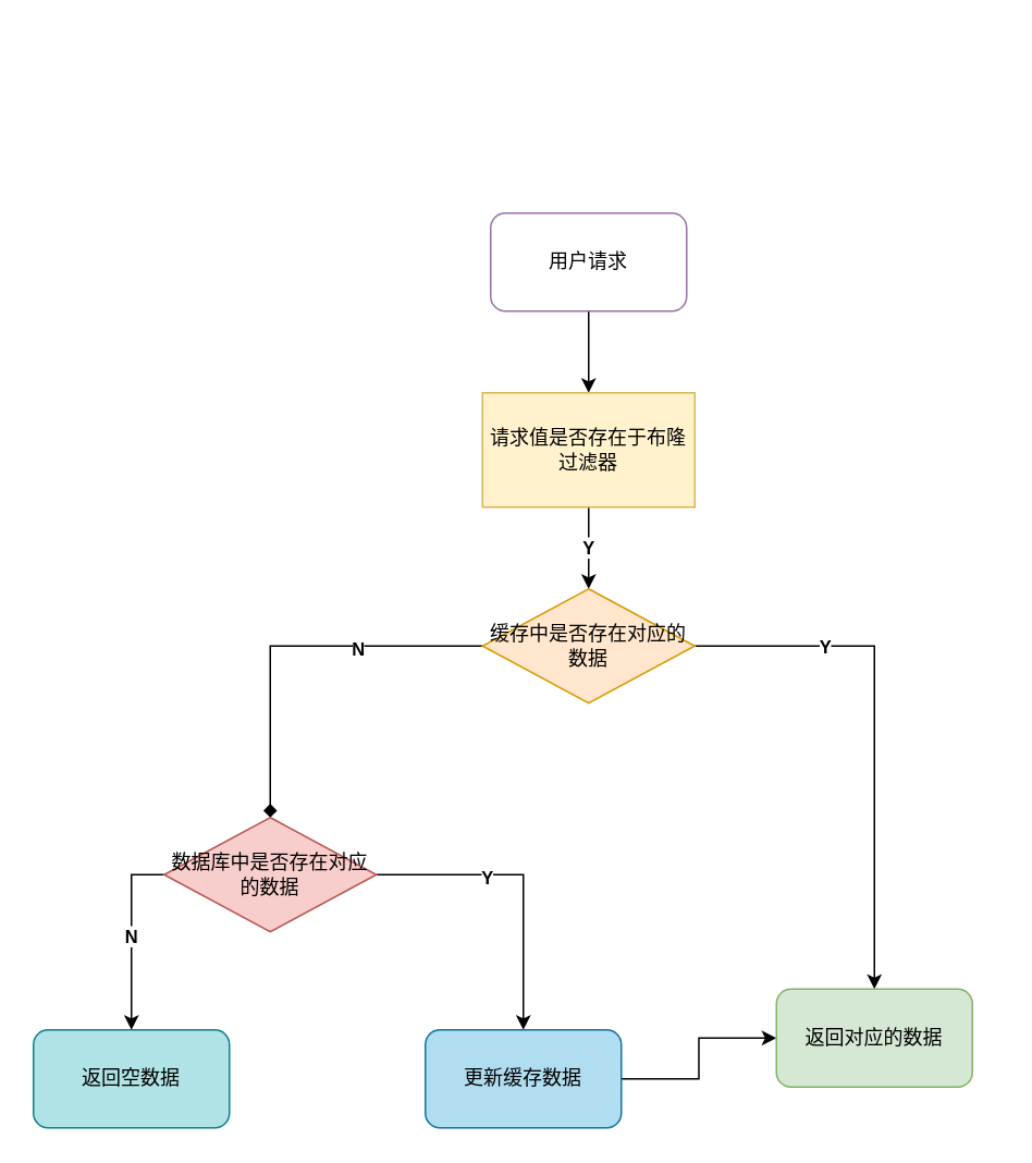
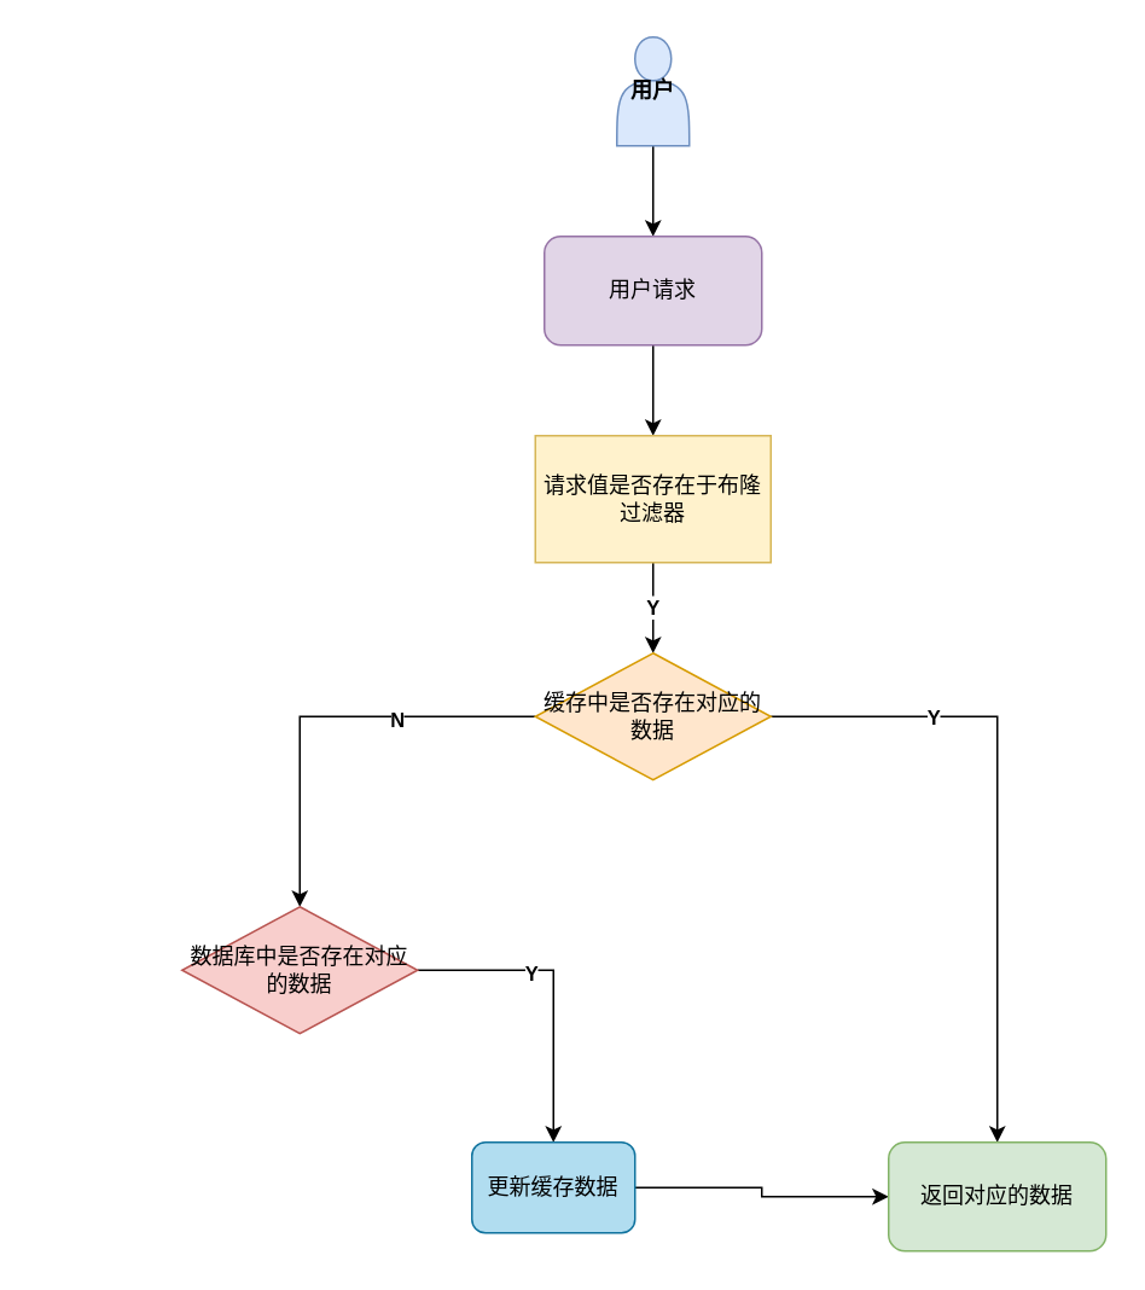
+ <mxCell id="3" value="&lt;b&gt;用户&lt;/b&gt;" style="shape=actor;whiteSpace=wrap;html=1;fillColor=#dae8fc;strokeColor=#6c8ebf;" vertex="1" parent="1"><mxGeometry x="340" y="20" width="40" height="60" as="geometry" /></mxCell>
+ <mxCell id="2" style="edgeStyle=orthogonalEdgeStyle;rounded=0;orthogonalLoop=1;jettySize=auto;html=1;exitX=0.5;exitY=1;exitDx=0;exitDy=0;entryX=0.5;entryY=0;entryDx=0;entryDy=0;" edge="1" parent="1" source="3" target="5"><mxGeometry relative="1" as="geometry" /></mxCell>
- <mxCell id="5" value="用户请求" style="rounded=1;whiteSpace=wrap;html=1;fillColor=#ffffff;strokeColor=#9673a6;" vertex="1" parent="1"><mxGeometry x="300" y="130" width="120" height="60" as="geometry" /></mxCell>
+ <mxCell id="5" value="用户请求" style="rounded=1;whiteSpace=wrap;html=1;fillColor=#e1d5e7;strokeColor=#9673a6;" vertex="1" parent="1"><mxGeometry x="300" y="130" width="120" height="60" as="geometry" /></mxCell>
- <mxCell id="8" style="edgeStyle=orthogonalEdgeStyle;rounded=0;orthogonalLoop=1;jettySize=auto;html=1;exitX=0;exitY=0.5;exitDx=0;exitDy=0;entryX=0.5;entryY=0;entryDx=0;entryDy=0;fontStyle=1;endArrow=diamond;" edge="1" parent="1" source="12" target="16"><mxGeometry relative="1" as="geometry" /></mxCell>
+ <mxCell id="8" style="edgeStyle=orthogonalEdgeStyle;rounded=0;orthogonalLoop=1;jettySize=auto;html=1;exitX=0;exitY=0.5;exitDx=0;exitDy=0;entryX=0.5;entryY=0;entryDx=0;entryDy=0;fontStyle=1" edge="1" parent="1" source="12" target="16"><mxGeometry relative="1" as="geometry" /></mxCell>
- <mxCell id="13" value="&lt;b&gt;N&lt;/b&gt;" style="edgeStyle=orthogonalEdgeStyle;rounded=0;orthogonalLoop=1;jettySize=auto;html=1;exitX=0;exitY=0.5;exitDx=0;exitDy=0;entryX=0.5;entryY=0;entryDx=0;entryDy=0;" edge="1" parent="1" source="16" target="17"><mxGeometry relative="1" as="geometry" /></mxCell>
- <mxCell id="20" value="返回对应的数据" style="rounded=1;whiteSpace=wrap;html=1;fillColor=#d5e8d4;strokeColor=#82b366;" vertex="1" parent="1"><mxGeometry x="475" y="605" width="120" height="60" as="geometry" /></mxCell>
+ <mxCell id="20" value="返回对应的数据" style="rounded=1;whiteSpace=wrap;html=1;fillColor=#d5e8d4;strokeColor=#82b366;" vertex="1" parent="1"><mxGeometry x="490" y="630" width="120" height="60" as="geometry" /></mxCell>
- <mxCell id="17" value="返回空数据" style="rounded=1;whiteSpace=wrap;html=1;fillColor=#b0e3e6;strokeColor=#0e8088;" vertex="1" parent="1"><mxGeometry x="20" y="630" width="120" height="60" as="geometry" /></mxCell>
- <mxCell id="19" value="更新缓存数据" style="rounded=1;whiteSpace=wrap;html=1;fillColor=#b1ddf0;strokeColor=#10739e;" vertex="1" parent="1"><mxGeometry x="260" y="630" width="120" height="60" as="geometry" /></mxCell>
+ <mxCell id="19" value="更新缓存数据" style="rounded=1;whiteSpace=wrap;html=1;fillColor=#b1ddf0;strokeColor=#10739e;" vertex="1" parent="1"><mxGeometry x="260" y="630" width="90" height="50" as="geometry" /></mxCell>
